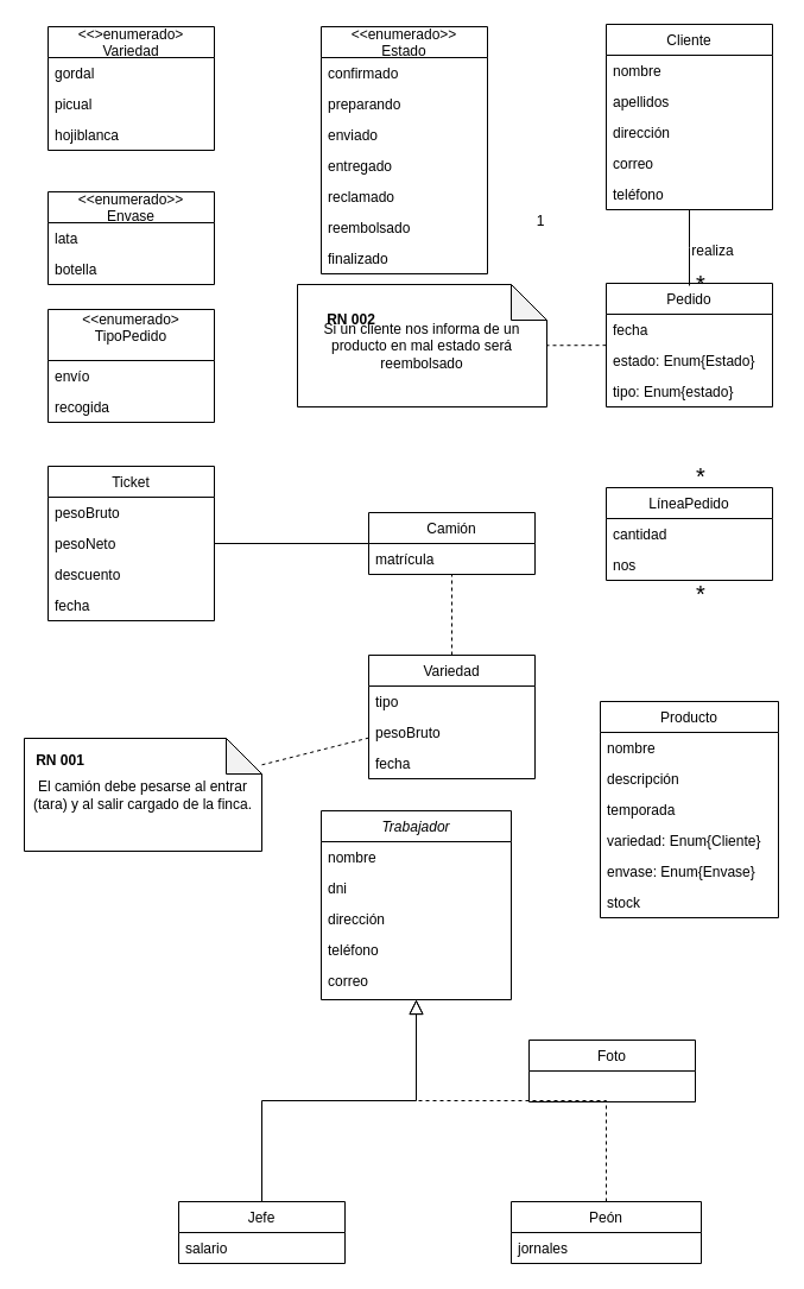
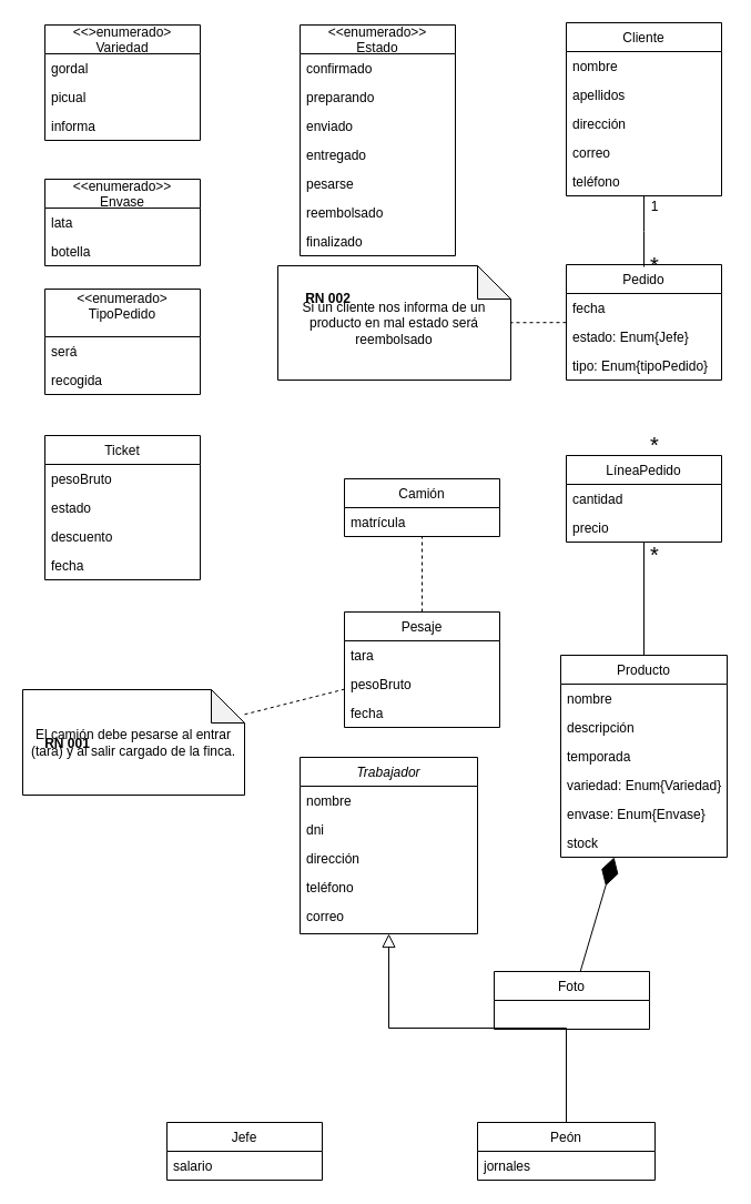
- <mxCell id="42" value="hojiblanca" style="text;strokeColor=none;fillColor=none;align=left;verticalAlign=top;spacingLeft=4;spacingRight=4;overflow=hidden;rotatable=0;points=[[0,0.5],[1,0.5]];portConstraint=eastwest;" parent="39" vertex="1"><mxGeometry y="78" width="140" height="26" as="geometry" /></mxCell>
+ <mxCell id="42" value="informa" style="text;strokeColor=none;fillColor=none;align=left;verticalAlign=top;spacingLeft=4;spacingRight=4;overflow=hidden;rotatable=0;points=[[0,0.5],[1,0.5]];portConstraint=eastwest;" parent="39" vertex="1"><mxGeometry y="78" width="140" height="26" as="geometry" /></mxCell>
- <mxCell id="77" value="reclamado" style="text;strokeColor=none;fillColor=none;align=left;verticalAlign=top;spacingLeft=4;spacingRight=4;overflow=hidden;rotatable=0;points=[[0,0.5],[1,0.5]];portConstraint=eastwest;" vertex="1" parent="72"><mxGeometry y="130" width="140" height="26" as="geometry" /></mxCell>
+ <mxCell id="77" value="pesarse" style="text;strokeColor=none;fillColor=none;align=left;verticalAlign=top;spacingLeft=4;spacingRight=4;overflow=hidden;rotatable=0;points=[[0,0.5],[1,0.5]];portConstraint=eastwest;" vertex="1" parent="72"><mxGeometry y="130" width="140" height="26" as="geometry" /></mxCell>
- <mxCell id="52" value="1" style="text;html=1;strokeColor=none;fillColor=none;align=center;verticalAlign=middle;whiteSpace=wrap;rounded=0;" parent="1" vertex="1"><mxGeometry x="435" y="176" width="40" height="20" as="geometry" /></mxCell>
+ <mxCell id="52" value="1" style="text;html=1;strokeColor=none;fillColor=none;align=center;verticalAlign=middle;whiteSpace=wrap;rounded=0;" parent="1" vertex="1"><mxGeometry x="570" y="176" width="40" height="20" as="geometry" /></mxCell>
- <mxCell id="50" value="realiza" style="text;html=1;strokeColor=none;fillColor=none;align=center;verticalAlign=middle;whiteSpace=wrap;rounded=0;" parent="1" vertex="1"><mxGeometry x="580" y="201" width="40" height="20" as="geometry" /></mxCell>
- <mxCell id="70" value="estado: Enum{Estado}" style="text;strokeColor=none;fillColor=none;align=left;verticalAlign=top;spacingLeft=4;spacingRight=4;overflow=hidden;rotatable=0;points=[[0,0.5],[1,0.5]];portConstraint=eastwest;" parent="68" vertex="1"><mxGeometry y="52" width="140" height="26" as="geometry" /></mxCell>
+ <mxCell id="70" value="estado: Enum{Jefe}" style="text;strokeColor=none;fillColor=none;align=left;verticalAlign=top;spacingLeft=4;spacingRight=4;overflow=hidden;rotatable=0;points=[[0,0.5],[1,0.5]];portConstraint=eastwest;" parent="68" vertex="1"><mxGeometry y="52" width="140" height="26" as="geometry" /></mxCell>
- <mxCell id="64" value="envío" style="text;strokeColor=none;fillColor=none;align=left;verticalAlign=top;spacingLeft=4;spacingRight=4;overflow=hidden;rotatable=0;points=[[0,0.5],[1,0.5]];portConstraint=eastwest;" parent="63" vertex="1"><mxGeometry y="43" width="140" height="26" as="geometry" /></mxCell>
+ <mxCell id="64" value="será" style="text;strokeColor=none;fillColor=none;align=left;verticalAlign=top;spacingLeft=4;spacingRight=4;overflow=hidden;rotatable=0;points=[[0,0.5],[1,0.5]];portConstraint=eastwest;" parent="63" vertex="1"><mxGeometry y="43" width="140" height="26" as="geometry" /></mxCell>
- <mxCell id="71" value="tipo: Enum{estado}" style="text;strokeColor=none;fillColor=none;align=left;verticalAlign=top;spacingLeft=4;spacingRight=4;overflow=hidden;rotatable=0;points=[[0,0.5],[1,0.5]];portConstraint=eastwest;" parent="68" vertex="1"><mxGeometry y="78" width="140" height="26" as="geometry" /></mxCell>
+ <mxCell id="71" value="tipo: Enum{tipoPedido}" style="text;strokeColor=none;fillColor=none;align=left;verticalAlign=top;spacingLeft=4;spacingRight=4;overflow=hidden;rotatable=0;points=[[0,0.5],[1,0.5]];portConstraint=eastwest;" parent="68" vertex="1"><mxGeometry y="78" width="140" height="26" as="geometry" /></mxCell>
- <mxCell id="20" value="pesoNeto" style="text;strokeColor=none;fillColor=none;align=left;verticalAlign=top;spacingLeft=4;spacingRight=4;overflow=hidden;rotatable=0;points=[[0,0.5],[1,0.5]];portConstraint=eastwest;" parent="18" vertex="1"><mxGeometry y="52" width="140" height="26" as="geometry" /></mxCell>
+ <mxCell id="20" value="estado" style="text;strokeColor=none;fillColor=none;align=left;verticalAlign=top;spacingLeft=4;spacingRight=4;overflow=hidden;rotatable=0;points=[[0,0.5],[1,0.5]];portConstraint=eastwest;" parent="18" vertex="1"><mxGeometry y="52" width="140" height="26" as="geometry" /></mxCell>
- <mxCell id="12" style="edgeStyle=orthogonalEdgeStyle;rounded=0;orthogonalLoop=1;jettySize=auto;html=1;endArrow=none;endFill=0;" parent="1" source="13" target="18" edge="1"><mxGeometry relative="1" as="geometry" /></mxCell>
- <mxCell id="46" value="nos" style="text;strokeColor=none;fillColor=none;align=left;verticalAlign=top;spacingLeft=4;spacingRight=4;overflow=hidden;rotatable=0;points=[[0,0.5],[1,0.5]];portConstraint=eastwest;" parent="44" vertex="1"><mxGeometry y="52" width="140" height="26" as="geometry" /></mxCell>
+ <mxCell id="46" value="precio" style="text;strokeColor=none;fillColor=none;align=left;verticalAlign=top;spacingLeft=4;spacingRight=4;overflow=hidden;rotatable=0;points=[[0,0.5],[1,0.5]];portConstraint=eastwest;" parent="44" vertex="1"><mxGeometry y="52" width="140" height="26" as="geometry" /></mxCell>
+ <mxCell id="47" style="edgeStyle=orthogonalEdgeStyle;rounded=0;orthogonalLoop=1;jettySize=auto;html=1;exitX=0.5;exitY=0;exitDx=0;exitDy=0;endArrow=none;endFill=0;" parent="1" source="23" target="44" edge="1"><mxGeometry relative="1" as="geometry" /></mxCell>
- <mxCell id="55" value="Variedad" style="swimlane;fontStyle=0;childLayout=stackLayout;horizontal=1;startSize=26;fillColor=none;horizontalStack=0;resizeParent=1;resizeParentMax=0;resizeLast=0;collapsible=1;marginBottom=0;" parent="1" vertex="1"><mxGeometry x="310" y="551" width="140" height="104" as="geometry" /></mxCell>
+ <mxCell id="55" value="Pesaje" style="swimlane;fontStyle=0;childLayout=stackLayout;horizontal=1;startSize=26;fillColor=none;horizontalStack=0;resizeParent=1;resizeParentMax=0;resizeLast=0;collapsible=1;marginBottom=0;" parent="1" vertex="1"><mxGeometry x="310" y="551" width="140" height="104" as="geometry" /></mxCell>
- <mxCell id="56" value="tipo" style="text;strokeColor=none;fillColor=none;align=left;verticalAlign=top;spacingLeft=4;spacingRight=4;overflow=hidden;rotatable=0;points=[[0,0.5],[1,0.5]];portConstraint=eastwest;" parent="55" vertex="1"><mxGeometry y="26" width="140" height="26" as="geometry" /></mxCell>
+ <mxCell id="56" value="tara" style="text;strokeColor=none;fillColor=none;align=left;verticalAlign=top;spacingLeft=4;spacingRight=4;overflow=hidden;rotatable=0;points=[[0,0.5],[1,0.5]];portConstraint=eastwest;" parent="55" vertex="1"><mxGeometry y="26" width="140" height="26" as="geometry" /></mxCell>
- <mxCell id="66" value="&lt;b&gt;RN 001&lt;/b&gt;" style="text;html=1;align=center;verticalAlign=middle;resizable=0;points=[];autosize=1;strokeColor=none;fillColor=none;" parent="1" vertex="1"><mxGeometry x="20" y="625" width="60" height="30" as="geometry" /></mxCell>
+ <mxCell id="66" value="&lt;b&gt;RN 001&lt;/b&gt;" style="text;html=1;align=center;verticalAlign=middle;resizable=0;points=[];autosize=1;strokeColor=none;fillColor=none;" parent="1" vertex="1"><mxGeometry x="30" y="655" width="60" height="30" as="geometry" /></mxCell>
- <mxCell id="27" value="variedad: Enum{Cliente}" style="text;strokeColor=none;fillColor=none;align=left;verticalAlign=top;spacingLeft=4;spacingRight=4;overflow=hidden;rotatable=0;points=[[0,0.5],[1,0.5]];portConstraint=eastwest;" parent="23" vertex="1"><mxGeometry y="104" width="150" height="26" as="geometry" /></mxCell>
+ <mxCell id="27" value="variedad: Enum{Variedad}" style="text;strokeColor=none;fillColor=none;align=left;verticalAlign=top;spacingLeft=4;spacingRight=4;overflow=hidden;rotatable=0;points=[[0,0.5],[1,0.5]];portConstraint=eastwest;" parent="23" vertex="1"><mxGeometry y="104" width="150" height="26" as="geometry" /></mxCell>
+ <mxCell id="49" value="" style="endArrow=diamondThin;endFill=1;endSize=24;html=1;" parent="1" source="48" target="23" edge="1"><mxGeometry width="160" relative="1" as="geometry"><mxPoint x="790" y="810" as="sourcePoint" /><mxPoint x="950" y="810" as="targetPoint" /></mxGeometry></mxCell>
- <mxCell id="8" value="" style="endArrow=block;endSize=10;endFill=0;shadow=0;strokeWidth=1;rounded=0;edgeStyle=elbowEdgeStyle;elbow=vertical;exitX=0.5;exitY=0;exitDx=0;exitDy=0;" parent="1" source="16" target="2" edge="1"><mxGeometry width="160" relative="1" as="geometry"><mxPoint x="210" y="961" as="sourcePoint" /><mxPoint x="220" y="854" as="targetPoint" /></mxGeometry></mxCell>
- <mxCell id="11" value="" style="endArrow=block;endSize=10;endFill=0;shadow=0;strokeWidth=1;rounded=0;edgeStyle=elbowEdgeStyle;elbow=vertical;dashed=1;" parent="1" source="9" target="2" edge="1"><mxGeometry width="160" relative="1" as="geometry"><mxPoint x="230" y="1024" as="sourcePoint" /><mxPoint x="330" y="922" as="targetPoint" /></mxGeometry></mxCell>
+ <mxCell id="11" value="" style="endArrow=block;endSize=10;endFill=0;shadow=0;strokeWidth=1;rounded=0;edgeStyle=elbowEdgeStyle;elbow=vertical;" parent="1" source="9" target="2" edge="1"><mxGeometry width="160" relative="1" as="geometry"><mxPoint x="230" y="1024" as="sourcePoint" /><mxPoint x="330" y="922" as="targetPoint" /></mxGeometry></mxCell>
